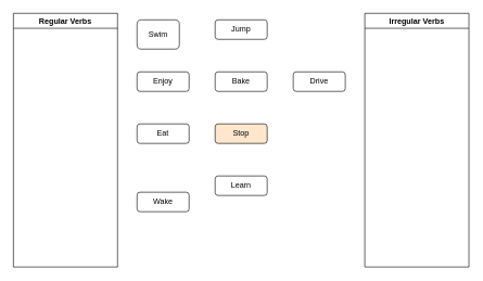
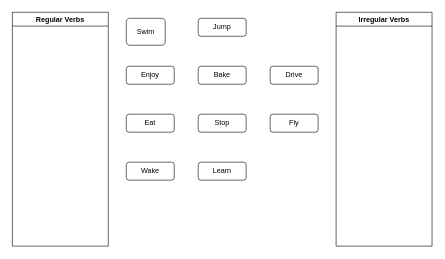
- <mxCell id="10" value="Stop" style="rounded=1;whiteSpace=wrap;html=1;fillColor=#ffe6cc;" vertex="1" parent="1"><mxGeometry x="330" y="190" width="80" height="30" as="geometry" /></mxCell>
+ <mxCell id="10" value="Stop" style="rounded=1;whiteSpace=wrap;html=1;" vertex="1" parent="1"><mxGeometry x="330" y="190" width="80" height="30" as="geometry" /></mxCell>
+ <mxCell id="11" value="Fly" style="rounded=1;whiteSpace=wrap;html=1;" vertex="1" parent="1"><mxGeometry x="450" y="190" width="80" height="30" as="geometry" /></mxCell>
- <mxCell id="12" value="Wake" style="rounded=1;whiteSpace=wrap;html=1;" vertex="1" parent="1"><mxGeometry x="210" y="295" width="80" height="30" as="geometry" /></mxCell>
+ <mxCell id="12" value="Wake" style="rounded=1;whiteSpace=wrap;html=1;" vertex="1" parent="1"><mxGeometry x="210" y="270" width="80" height="30" as="geometry" /></mxCell>
